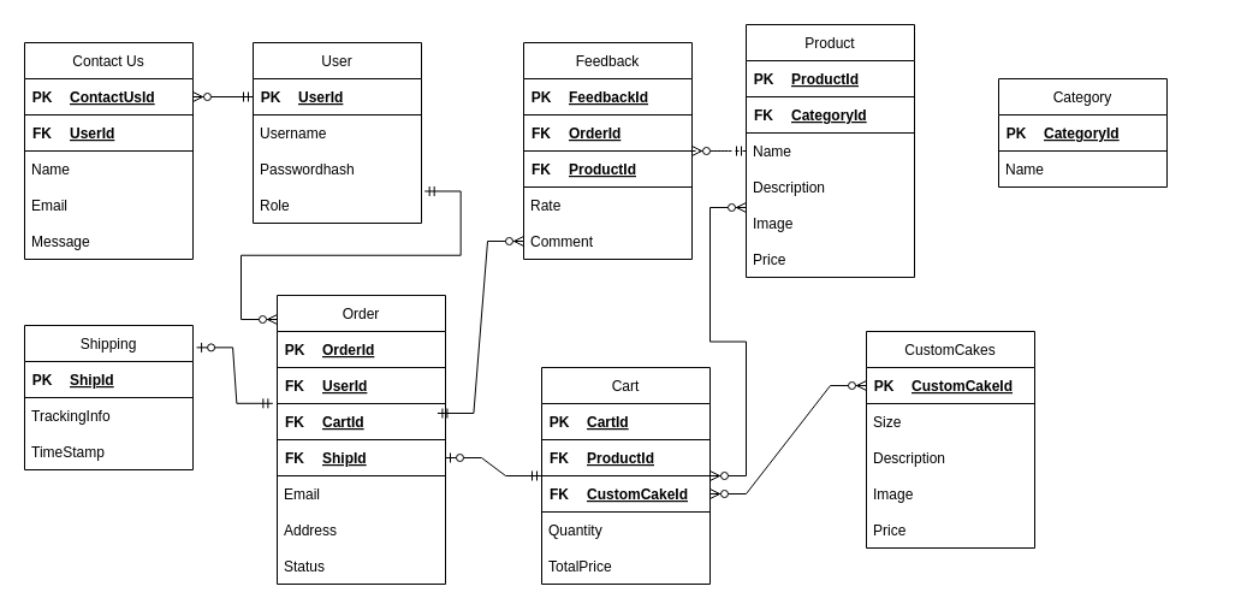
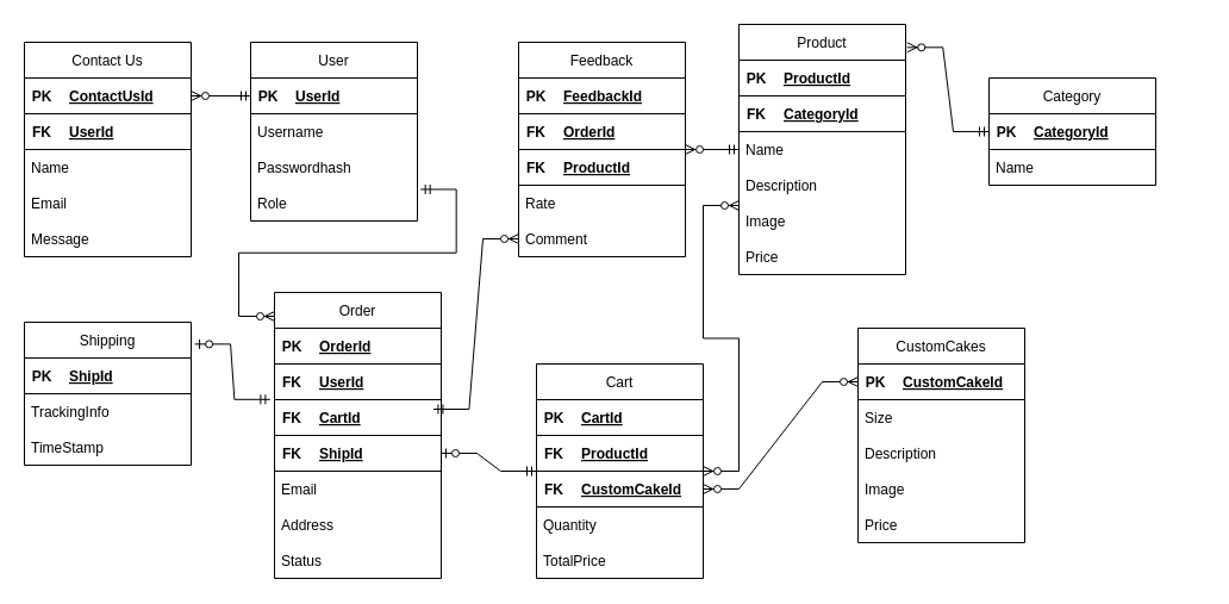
+ <mxCell id="89" value="" style="edgeStyle=entityRelationEdgeStyle;fontSize=12;html=1;endArrow=ERzeroToMany;startArrow=ERmandOne;rounded=0;entryX=1.009;entryY=0.092;entryDx=0;entryDy=0;entryPerimeter=0;" parent="1" source="66" target="9" edge="1"><mxGeometry width="100" height="100" relative="1" as="geometry"><mxPoint x="630" y="215" as="sourcePoint" /><mxPoint x="730" y="115" as="targetPoint" /></mxGeometry></mxCell>
- <mxCell id="90" value="" style="edgeStyle=entityRelationEdgeStyle;fontSize=12;html=1;endArrow=ERzeroToMany;startArrow=ERmandOne;rounded=0;dashed=1;" parent="1" source="9" target="20" edge="1"><mxGeometry width="100" height="100" relative="1" as="geometry"><mxPoint x="320" y="800" as="sourcePoint" /><mxPoint x="570" y="-5" as="targetPoint" /></mxGeometry></mxCell>
+ <mxCell id="90" value="" style="edgeStyle=entityRelationEdgeStyle;fontSize=12;html=1;endArrow=ERzeroToMany;startArrow=ERmandOne;rounded=0;" parent="1" source="9" target="20" edge="1"><mxGeometry width="100" height="100" relative="1" as="geometry"><mxPoint x="320" y="800" as="sourcePoint" /><mxPoint x="570" y="-5" as="targetPoint" /></mxGeometry></mxCell>
